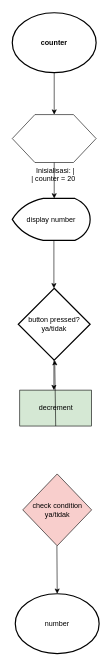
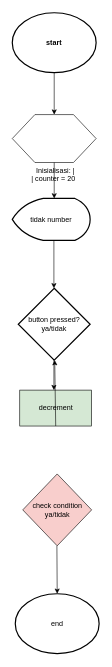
- <mxCell id="5" value="counter" style="strokeWidth=2;html=1;shape=mxgraph.flowchart.start_2;whiteSpace=wrap;fontStyle=1" vertex="1" parent="1"><mxGeometry x="20" y="20" width="140" height="100" as="geometry" /></mxCell>
+ <mxCell id="5" value="start" style="strokeWidth=2;html=1;shape=mxgraph.flowchart.start_2;whiteSpace=wrap;fontStyle=1" vertex="1" parent="1"><mxGeometry x="20" y="20" width="140" height="100" as="geometry" /></mxCell>
- <mxCell id="6" value="display number" style="strokeWidth=2;html=1;shape=mxgraph.flowchart.display;whiteSpace=wrap;" vertex="1" parent="1"><mxGeometry x="20" y="330" width="130" height="70" as="geometry" /></mxCell>
+ <mxCell id="6" value="tidak number" style="strokeWidth=2;html=1;shape=mxgraph.flowchart.display;whiteSpace=wrap;" vertex="1" parent="1"><mxGeometry x="20" y="330" width="130" height="70" as="geometry" /></mxCell>
- <mxCell id="9" value="number" style="strokeWidth=2;html=1;shape=mxgraph.flowchart.start_2;whiteSpace=wrap;" vertex="1" parent="1"><mxGeometry x="25" y="990" width="140" height="100" as="geometry" /></mxCell>
+ <mxCell id="9" value="end" style="strokeWidth=2;html=1;shape=mxgraph.flowchart.start_2;whiteSpace=wrap;" vertex="1" parent="1"><mxGeometry x="25" y="990" width="140" height="100" as="geometry" /></mxCell>
